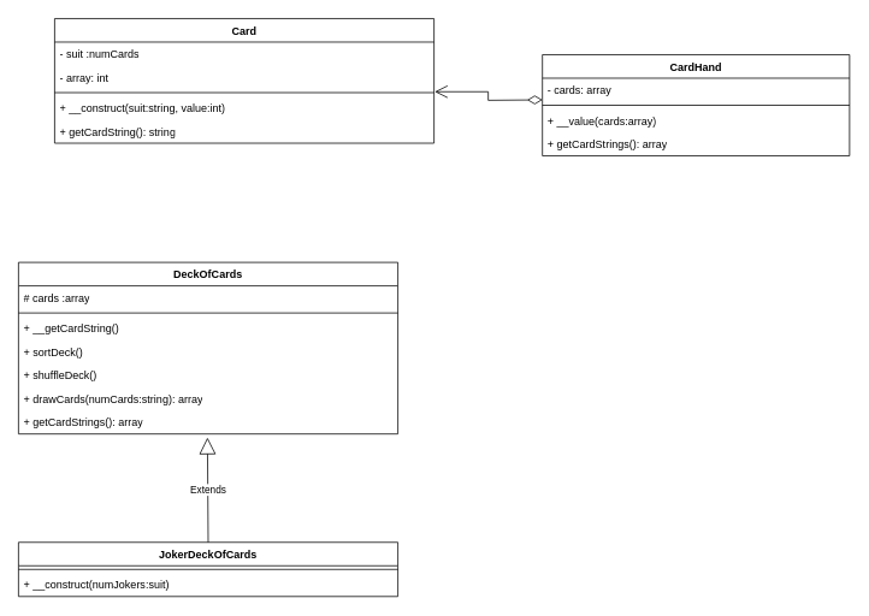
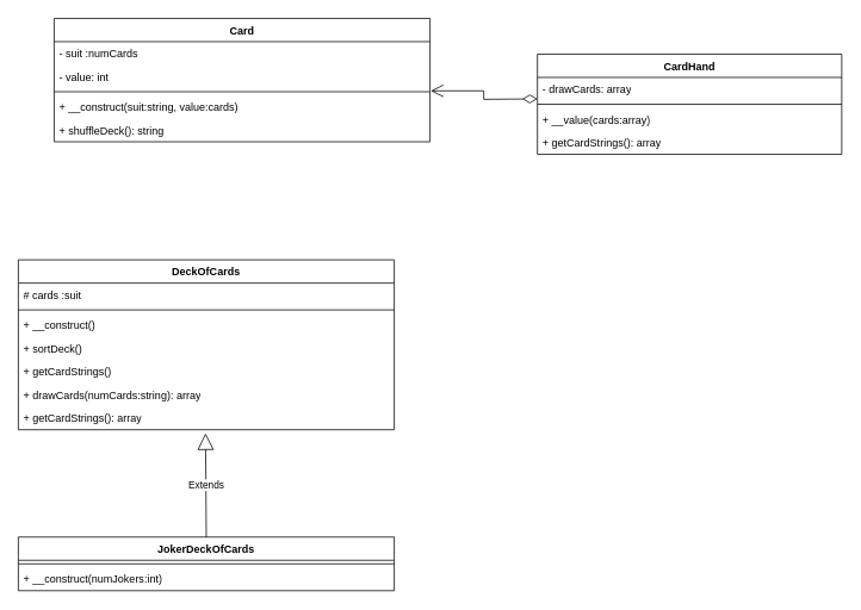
- <mxCell id="4" value="- array: int" style="text;strokeColor=none;fillColor=none;align=left;verticalAlign=top;spacingLeft=4;spacingRight=4;overflow=hidden;rotatable=0;points=[[0,0.5],[1,0.5]];portConstraint=eastwest;whiteSpace=wrap;html=1;" vertex="1" parent="2"><mxGeometry y="52" width="420" height="26" as="geometry" /></mxCell>
+ <mxCell id="4" value="- value: int" style="text;strokeColor=none;fillColor=none;align=left;verticalAlign=top;spacingLeft=4;spacingRight=4;overflow=hidden;rotatable=0;points=[[0,0.5],[1,0.5]];portConstraint=eastwest;whiteSpace=wrap;html=1;" vertex="1" parent="2"><mxGeometry y="52" width="420" height="26" as="geometry" /></mxCell>
- <mxCell id="9" value="- cards: array" style="text;strokeColor=none;fillColor=none;align=left;verticalAlign=top;spacingLeft=4;spacingRight=4;overflow=hidden;rotatable=0;points=[[0,0.5],[1,0.5]];portConstraint=eastwest;whiteSpace=wrap;html=1;" vertex="1" parent="8"><mxGeometry y="26" width="340" height="26" as="geometry" /></mxCell>
+ <mxCell id="9" value="- drawCards: array" style="text;strokeColor=none;fillColor=none;align=left;verticalAlign=top;spacingLeft=4;spacingRight=4;overflow=hidden;rotatable=0;points=[[0,0.5],[1,0.5]];portConstraint=eastwest;whiteSpace=wrap;html=1;" vertex="1" parent="8"><mxGeometry y="26" width="340" height="26" as="geometry" /></mxCell>
- <mxCell id="6" value="+ __construct(suit:string, value:int)" style="text;strokeColor=none;fillColor=none;align=left;verticalAlign=top;spacingLeft=4;spacingRight=4;overflow=hidden;rotatable=0;points=[[0,0.5],[1,0.5]];portConstraint=eastwest;whiteSpace=wrap;html=1;" vertex="1" parent="2"><mxGeometry y="86" width="420" height="26" as="geometry" /></mxCell>
+ <mxCell id="6" value="+ __construct(suit:string, value:cards)" style="text;strokeColor=none;fillColor=none;align=left;verticalAlign=top;spacingLeft=4;spacingRight=4;overflow=hidden;rotatable=0;points=[[0,0.5],[1,0.5]];portConstraint=eastwest;whiteSpace=wrap;html=1;" vertex="1" parent="2"><mxGeometry y="86" width="420" height="26" as="geometry" /></mxCell>
- <mxCell id="7" value="+ getCardString(): string" style="text;strokeColor=none;fillColor=none;align=left;verticalAlign=top;spacingLeft=4;spacingRight=4;overflow=hidden;rotatable=0;points=[[0,0.5],[1,0.5]];portConstraint=eastwest;whiteSpace=wrap;html=1;" vertex="1" parent="2"><mxGeometry y="112" width="420" height="26" as="geometry" /></mxCell>
+ <mxCell id="7" value="+ shuffleDeck(): string" style="text;strokeColor=none;fillColor=none;align=left;verticalAlign=top;spacingLeft=4;spacingRight=4;overflow=hidden;rotatable=0;points=[[0,0.5],[1,0.5]];portConstraint=eastwest;whiteSpace=wrap;html=1;" vertex="1" parent="2"><mxGeometry y="112" width="420" height="26" as="geometry" /></mxCell>
- <mxCell id="14" value="# cards :array" style="text;strokeColor=none;fillColor=none;align=left;verticalAlign=top;spacingLeft=4;spacingRight=4;overflow=hidden;rotatable=0;points=[[0,0.5],[1,0.5]];portConstraint=eastwest;whiteSpace=wrap;html=1;" vertex="1" parent="13"><mxGeometry y="26" width="420" height="26" as="geometry" /></mxCell>
+ <mxCell id="14" value="# cards :suit" style="text;strokeColor=none;fillColor=none;align=left;verticalAlign=top;spacingLeft=4;spacingRight=4;overflow=hidden;rotatable=0;points=[[0,0.5],[1,0.5]];portConstraint=eastwest;whiteSpace=wrap;html=1;" vertex="1" parent="13"><mxGeometry y="26" width="420" height="26" as="geometry" /></mxCell>
- <mxCell id="16" value="+ __getCardString()" style="text;strokeColor=none;fillColor=none;align=left;verticalAlign=top;spacingLeft=4;spacingRight=4;overflow=hidden;rotatable=0;points=[[0,0.5],[1,0.5]];portConstraint=eastwest;whiteSpace=wrap;html=1;" vertex="1" parent="13"><mxGeometry y="60" width="420" height="26" as="geometry" /></mxCell>
+ <mxCell id="16" value="+ __construct()" style="text;strokeColor=none;fillColor=none;align=left;verticalAlign=top;spacingLeft=4;spacingRight=4;overflow=hidden;rotatable=0;points=[[0,0.5],[1,0.5]];portConstraint=eastwest;whiteSpace=wrap;html=1;" vertex="1" parent="13"><mxGeometry y="60" width="420" height="26" as="geometry" /></mxCell>
- <mxCell id="18" value="+ shuffleDeck()" style="text;strokeColor=none;fillColor=none;align=left;verticalAlign=top;spacingLeft=4;spacingRight=4;overflow=hidden;rotatable=0;points=[[0,0.5],[1,0.5]];portConstraint=eastwest;whiteSpace=wrap;html=1;" vertex="1" parent="13"><mxGeometry y="112" width="420" height="26" as="geometry" /></mxCell>
+ <mxCell id="18" value="+ getCardStrings()" style="text;strokeColor=none;fillColor=none;align=left;verticalAlign=top;spacingLeft=4;spacingRight=4;overflow=hidden;rotatable=0;points=[[0,0.5],[1,0.5]];portConstraint=eastwest;whiteSpace=wrap;html=1;" vertex="1" parent="13"><mxGeometry y="112" width="420" height="26" as="geometry" /></mxCell>
- <mxCell id="23" value="+ __construct(numJokers:suit)" style="text;strokeColor=none;fillColor=none;align=left;verticalAlign=top;spacingLeft=4;spacingRight=4;overflow=hidden;rotatable=0;points=[[0,0.5],[1,0.5]];portConstraint=eastwest;whiteSpace=wrap;html=1;" vertex="1" parent="21"><mxGeometry y="34" width="420" height="26" as="geometry" /></mxCell>
+ <mxCell id="23" value="+ __construct(numJokers:int)" style="text;strokeColor=none;fillColor=none;align=left;verticalAlign=top;spacingLeft=4;spacingRight=4;overflow=hidden;rotatable=0;points=[[0,0.5],[1,0.5]];portConstraint=eastwest;whiteSpace=wrap;html=1;" vertex="1" parent="21"><mxGeometry y="34" width="420" height="26" as="geometry" /></mxCell>
